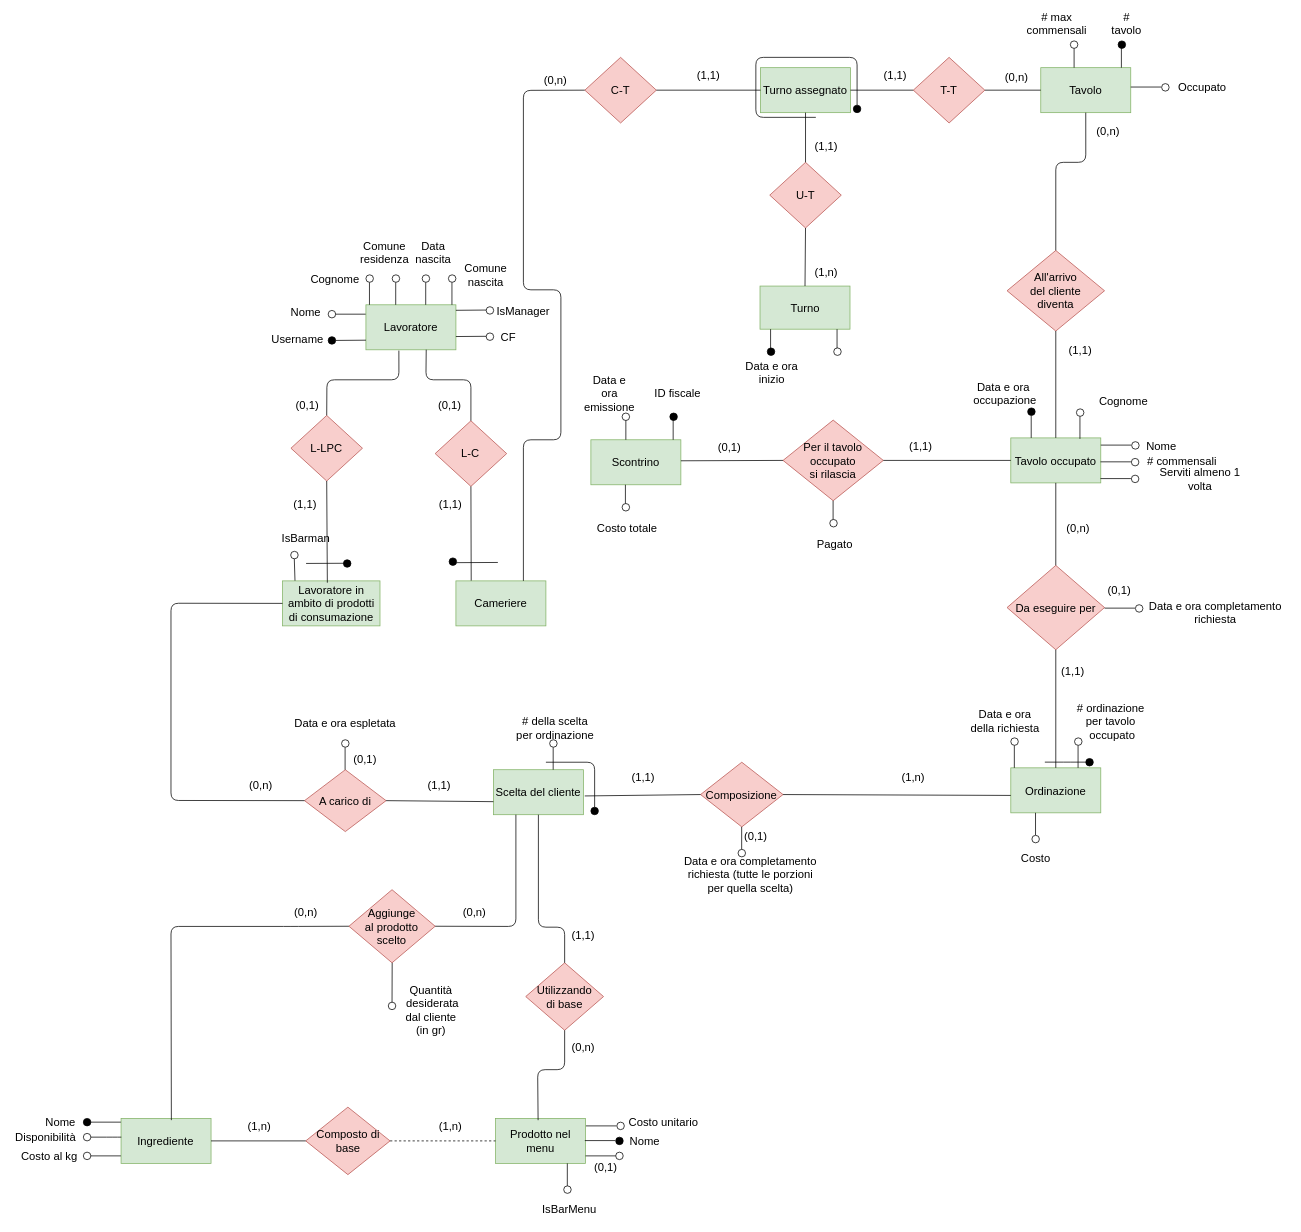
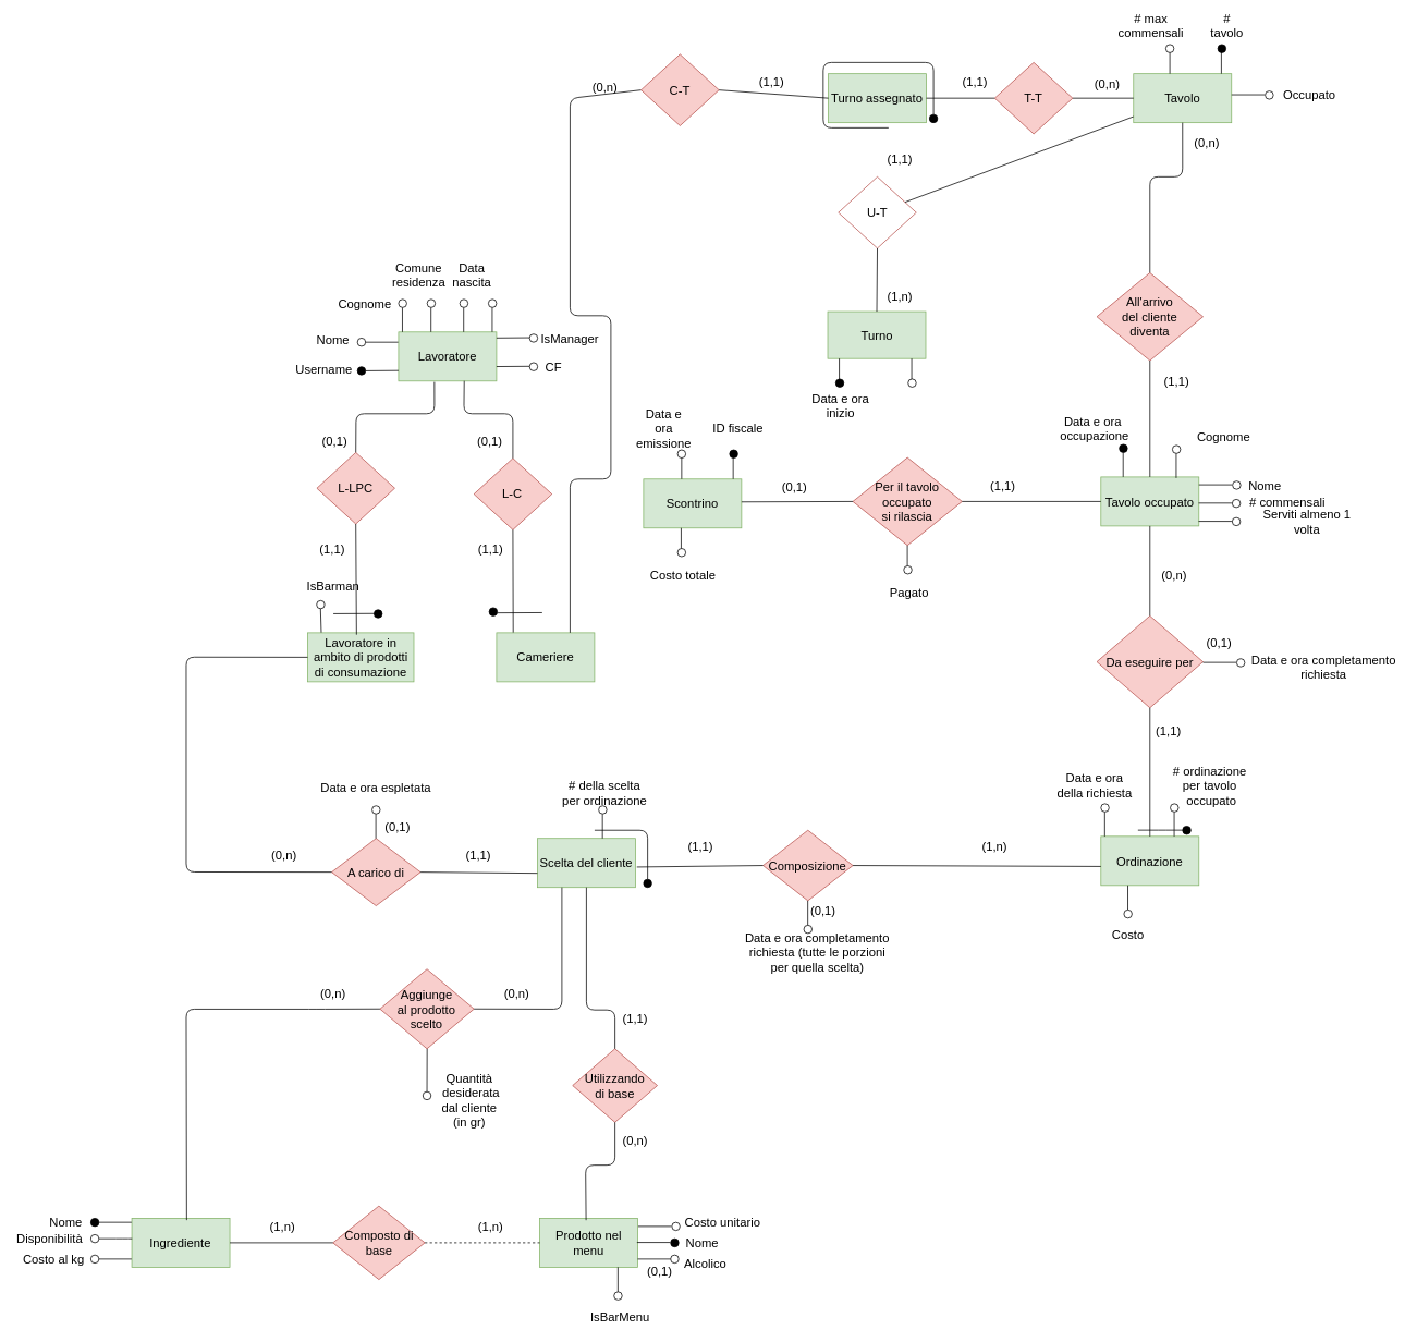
- <mxCell id="152" value="C-T" style="rhombus;whiteSpace=wrap;html=1;fontSize=15;fillColor=#f8cecc;strokeColor=#b85450;" parent="1" vertex="1"><mxGeometry x="778.93" y="76" width="95.38" height="87.5" as="geometry" /></mxCell>
+ <mxCell id="152" value="C-T" style="rhombus;whiteSpace=wrap;html=1;fontSize=15;fillColor=#f8cecc;strokeColor=#b85450;" parent="1" vertex="1"><mxGeometry x="783.93" y="66" width="95.38" height="87.5" as="geometry" /></mxCell>
- <mxCell id="164" value="" style="endArrow=none;html=1;fontSize=15;entryX=0.5;entryY=1;entryDx=0;entryDy=0;" parent="1" source="154" target="150" edge="1"><mxGeometry width="50" height="50" relative="1" as="geometry"><mxPoint x="1043.25" y="226" as="sourcePoint" /><mxPoint x="1093.25" y="176" as="targetPoint" /></mxGeometry></mxCell>
+ <mxCell id="164" value="" style="endArrow=none;html=1;fontSize=15;" parent="1" source="154" target="2" edge="1"><mxGeometry width="50" height="50" relative="1" as="geometry"><mxPoint x="1043.25" y="226" as="sourcePoint" /><mxPoint x="1093.25" y="176" as="targetPoint" /></mxGeometry></mxCell>
- <mxCell id="154" value="U-T" style="rhombus;whiteSpace=wrap;html=1;fontSize=15;fillColor=#f8cecc;strokeColor=#b85450;" parent="1" vertex="1"><mxGeometry x="1025.55" y="216" width="95.38" height="87.5" as="geometry" /></mxCell>
+ <mxCell id="154" value="U-T" style="rhombus;whiteSpace=wrap;html=1;fontSize=15;fillColor=#ffffff;strokeColor=#b85450;" parent="1" vertex="1"><mxGeometry x="1025.55" y="216" width="95.38" height="87.5" as="geometry" /></mxCell>
- <mxCell id="40" value="Comune nascita" style="text;html=1;strokeColor=none;fillColor=none;align=center;verticalAlign=middle;whiteSpace=wrap;rounded=0;fontSize=15;" parent="1" vertex="1"><mxGeometry x="627" y="356" width="40" height="20" as="geometry" /></mxCell>
+ <mxCell id="50" value="Alcolico" style="text;html=1;strokeColor=none;fillColor=none;align=center;verticalAlign=middle;whiteSpace=wrap;rounded=0;fontSize=15;" parent="1" vertex="1"><mxGeometry x="842.98" y="1536" width="40" height="20" as="geometry" /></mxCell>
